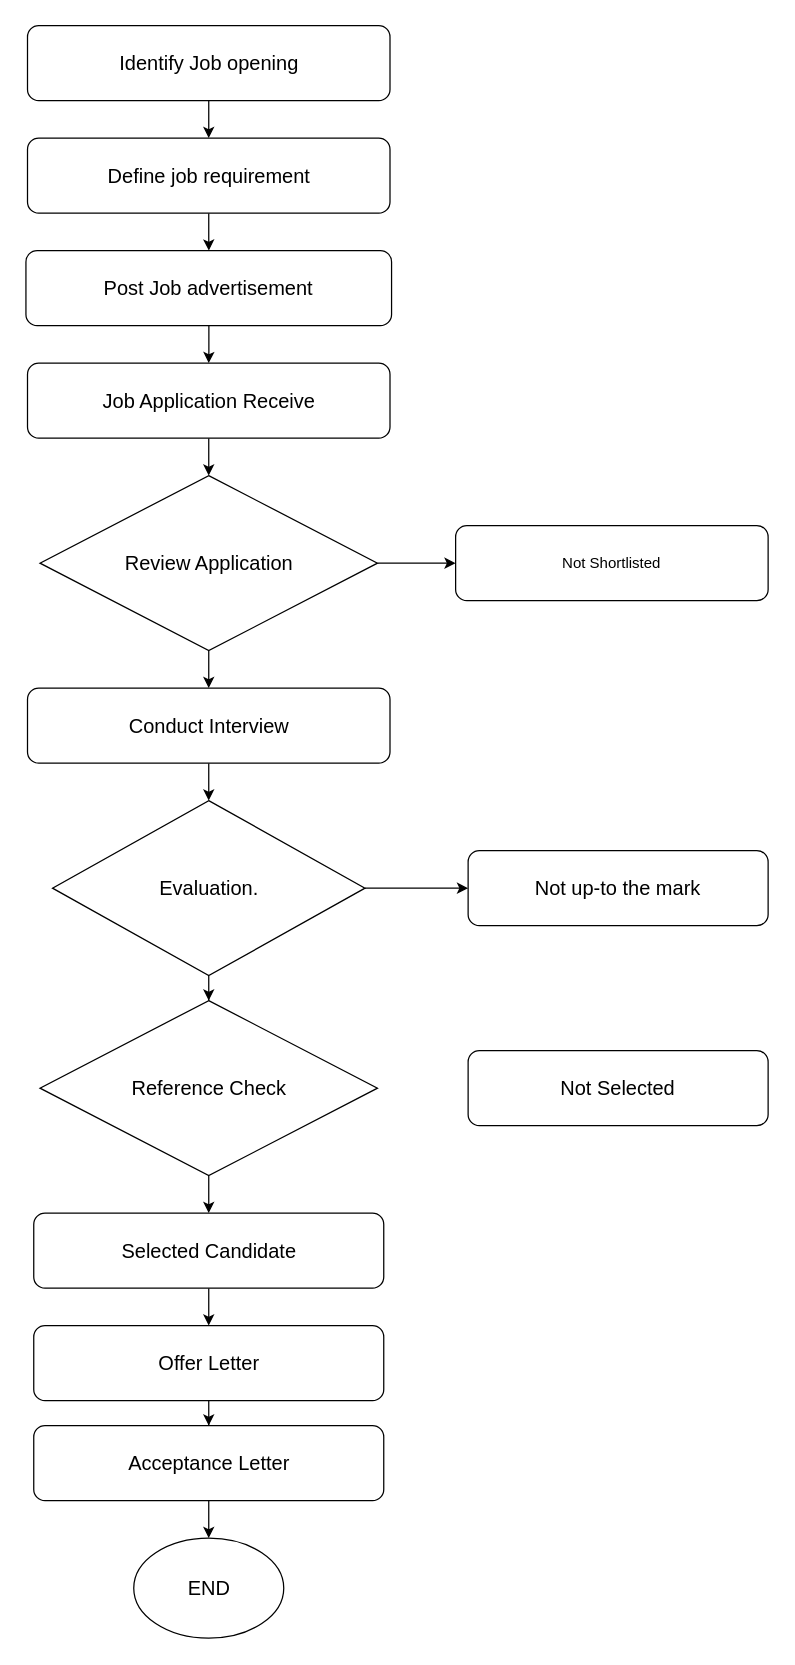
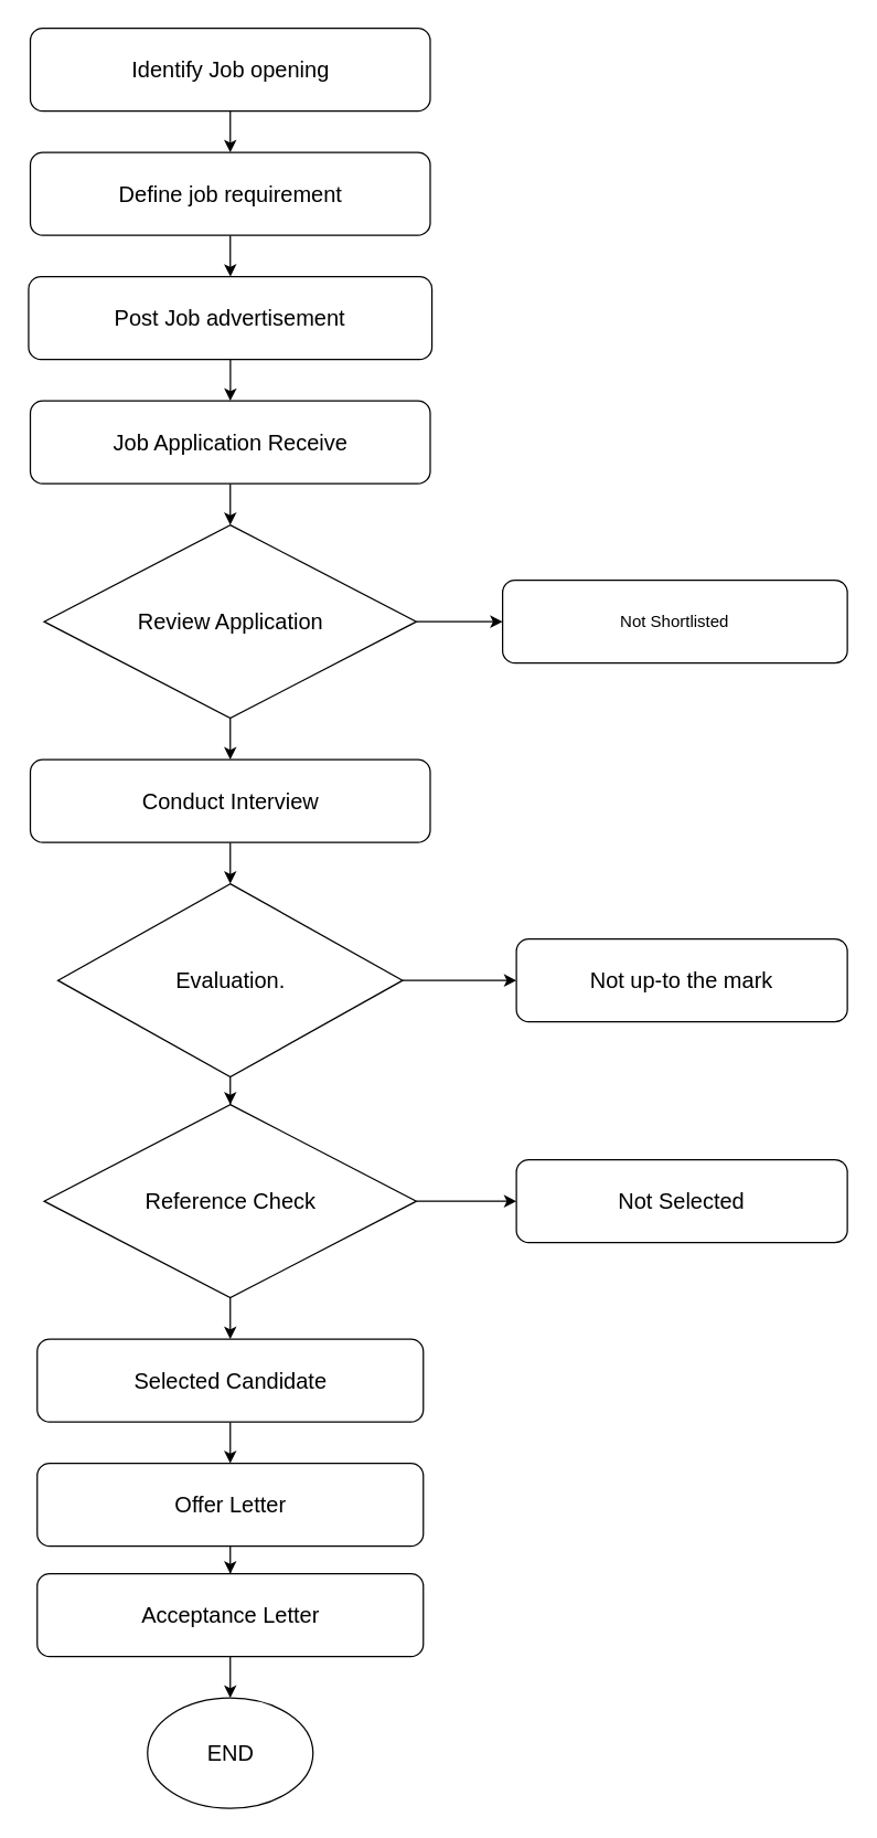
+ <mxCell id="21" value="" style="edgeStyle=orthogonalEdgeStyle;rounded=0;orthogonalLoop=1;jettySize=auto;html=1;" edge="1" parent="1" source="23" target="20"><mxGeometry relative="1" as="geometry" /></mxCell>
